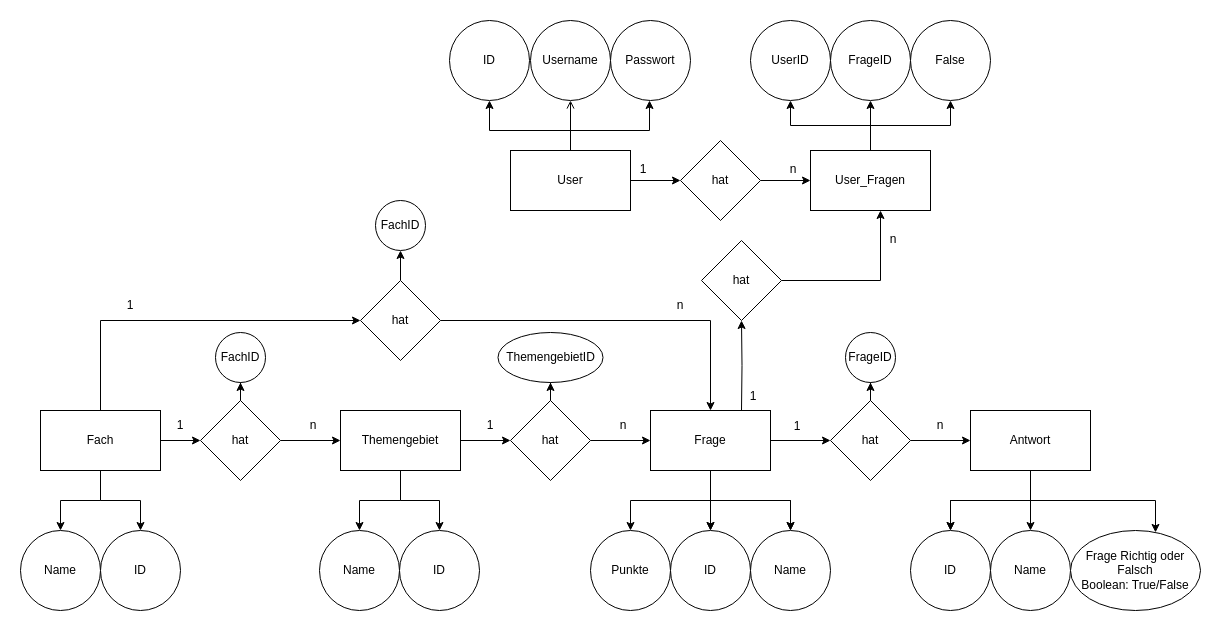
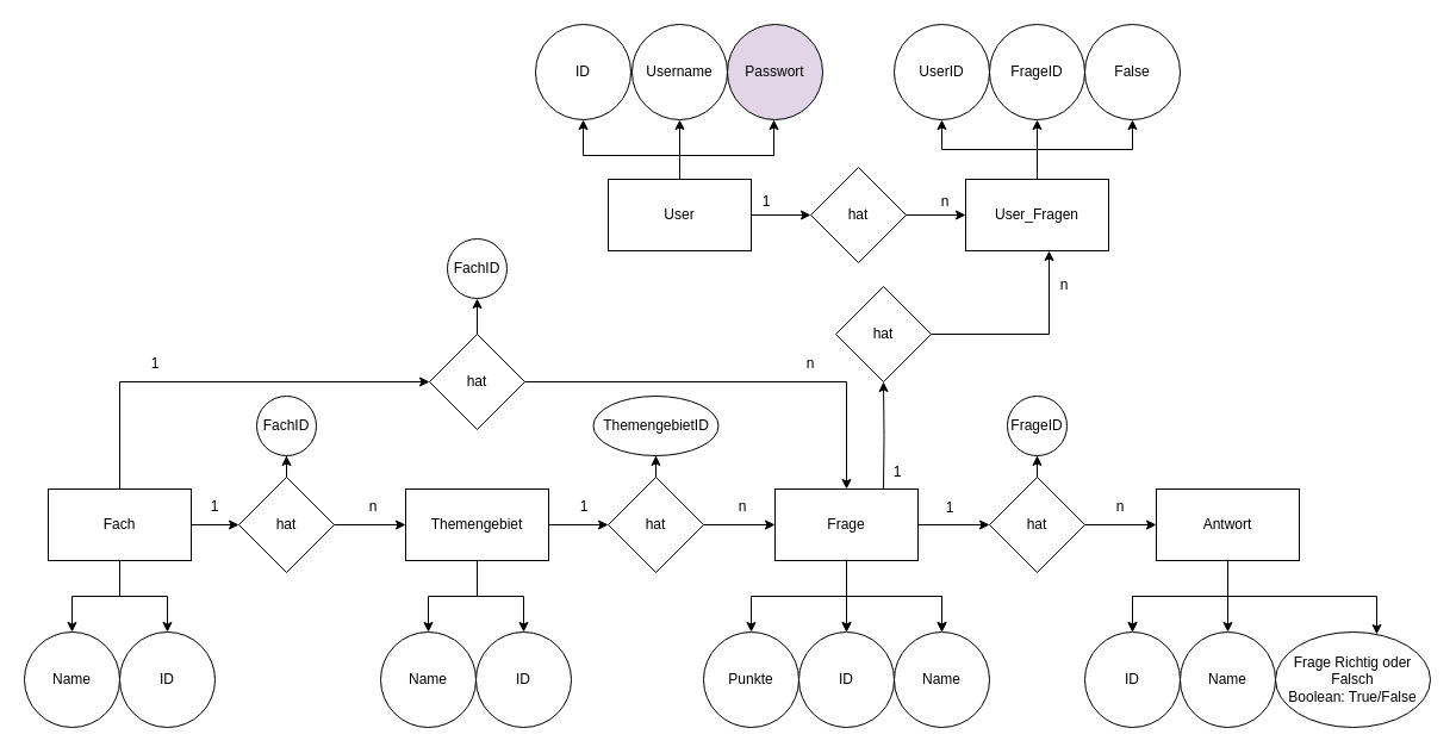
- <mxCell id="64" value="Passwort" style="ellipse;whiteSpace=wrap;html=1;rounded=0;" vertex="1" parent="1"><mxGeometry x="610" y="20" width="80" height="80" as="geometry" /></mxCell>
+ <mxCell id="64" value="Passwort" style="ellipse;whiteSpace=wrap;html=1;rounded=0;fillColor=#e1d5e7;" vertex="1" parent="1"><mxGeometry x="610" y="20" width="80" height="80" as="geometry" /></mxCell>
- <mxCell id="60" style="edgeStyle=orthogonalEdgeStyle;rounded=0;orthogonalLoop=1;jettySize=auto;html=1;entryX=0.5;entryY=1;entryDx=0;entryDy=0;endArrow=open;" edge="1" parent="1" source="62" target="65"><mxGeometry relative="1" as="geometry" /></mxCell>
+ <mxCell id="60" style="edgeStyle=orthogonalEdgeStyle;rounded=0;orthogonalLoop=1;jettySize=auto;html=1;entryX=0.5;entryY=1;entryDx=0;entryDy=0;" edge="1" parent="1" source="62" target="65"><mxGeometry relative="1" as="geometry" /></mxCell>
